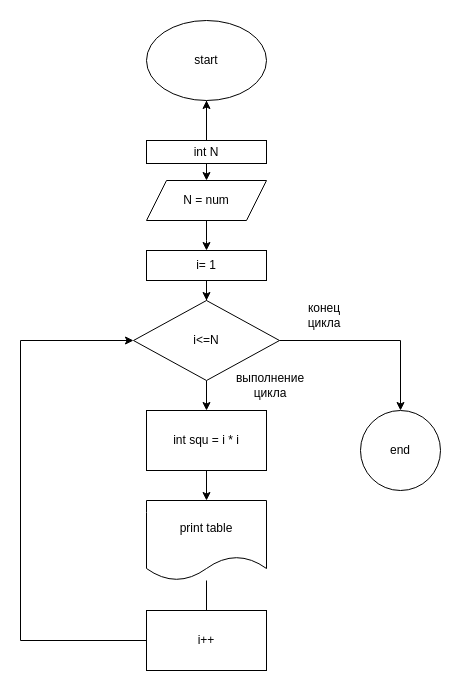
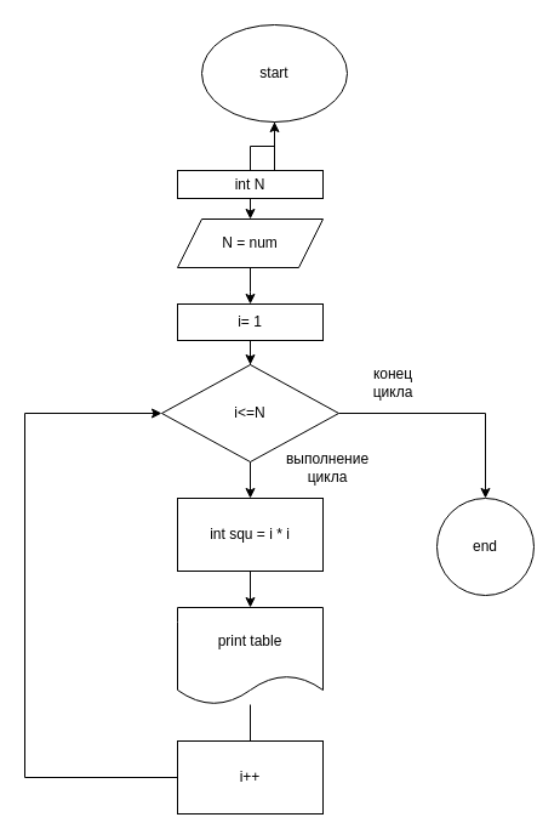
- <mxCell id="3" value="start" style="ellipse;whiteSpace=wrap;html=1;labelBackgroundColor=none;" vertex="1" parent="1"><mxGeometry x="146" y="20" width="120" height="80" as="geometry" /></mxCell>
+ <mxCell id="3" value="start" style="ellipse;whiteSpace=wrap;html=1;labelBackgroundColor=none;" vertex="1" parent="1"><mxGeometry x="166" y="20" width="120" height="80" as="geometry" /></mxCell>
